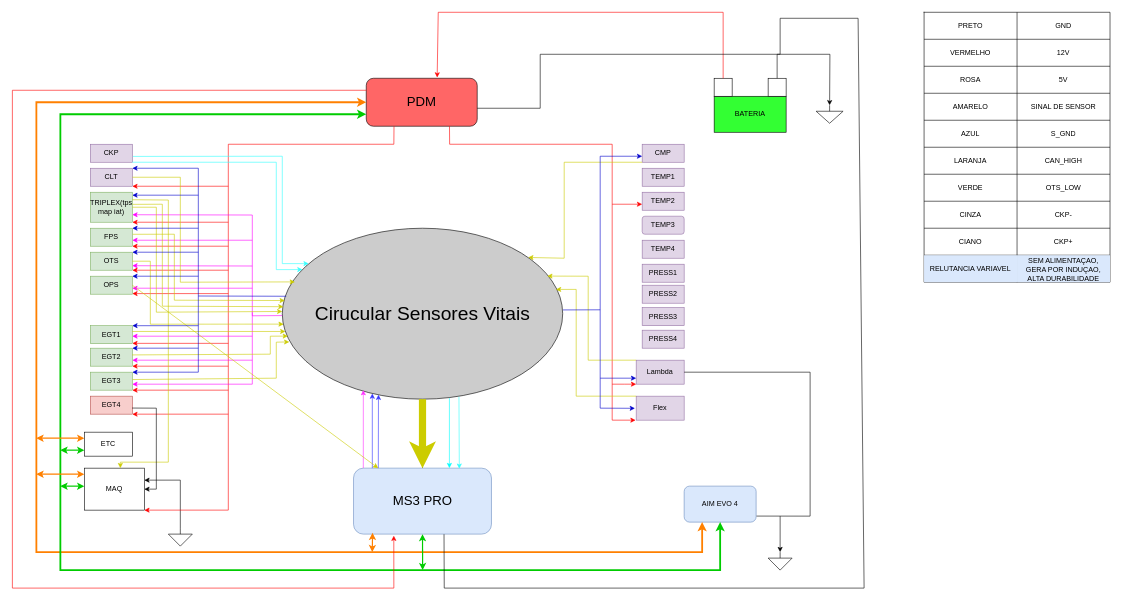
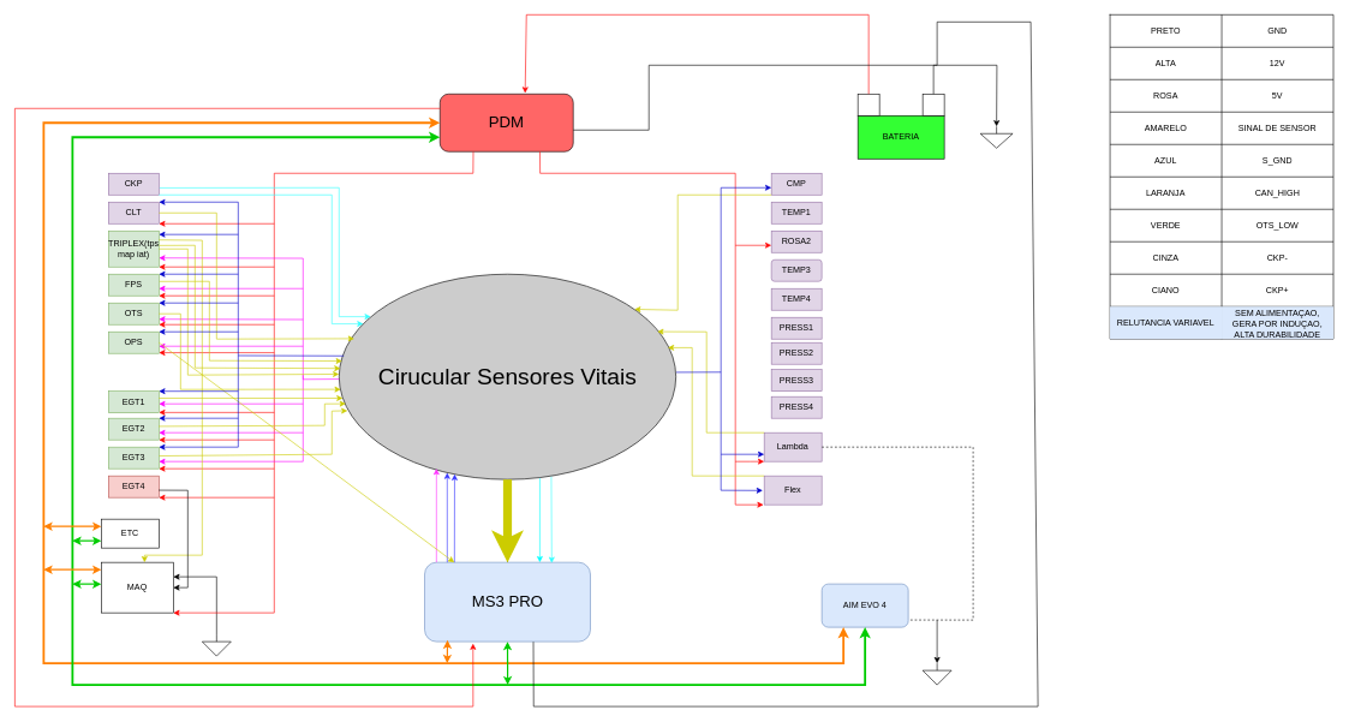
- <mxCell id="43" value="VERMELHO" style="shape=partialRectangle;html=1;whiteSpace=wrap;connectable=0;strokeColor=inherit;overflow=hidden;fillColor=none;top=0;left=0;bottom=0;right=0;pointerEvents=1;" parent="42" vertex="1"><mxGeometry width="155" height="45" as="geometry"><mxRectangle width="155" height="45" as="alternateBounds" /></mxGeometry></mxCell>
+ <mxCell id="43" value="ALTA" style="shape=partialRectangle;html=1;whiteSpace=wrap;connectable=0;strokeColor=inherit;overflow=hidden;fillColor=none;top=0;left=0;bottom=0;right=0;pointerEvents=1;" parent="42" vertex="1"><mxGeometry width="155" height="45" as="geometry"><mxRectangle width="155" height="45" as="alternateBounds" /></mxGeometry></mxCell>
- <mxCell id="140" value="TEMP2" style="rounded=0;whiteSpace=wrap;html=1;fillColor=#e1d5e7;strokeColor=#9673a6;" vertex="1" parent="1"><mxGeometry x="1070" y="320" width="70" height="30" as="geometry" /></mxCell>
+ <mxCell id="140" value="ROSA2" style="rounded=0;whiteSpace=wrap;html=1;fillColor=#e1d5e7;strokeColor=#9673a6;" vertex="1" parent="1"><mxGeometry x="1070" y="320" width="70" height="30" as="geometry" /></mxCell>
- <mxCell id="30" value="" style="endArrow=none;html=1;rounded=0;exitX=1;exitY=0.5;exitDx=0;exitDy=0;entryX=1.005;entryY=0.832;entryDx=0;entryDy=0;entryPerimeter=0;" parent="1" source="21" target="9" edge="1"><mxGeometry width="50" height="50" relative="1" as="geometry"><mxPoint x="670" y="650" as="sourcePoint" /><mxPoint x="720" y="600" as="targetPoint" /><Array as="points"><mxPoint x="1350" y="620" /><mxPoint x="1350" y="860" /></Array></mxGeometry></mxCell>
+ <mxCell id="30" value="" style="endArrow=none;html=1;rounded=0;exitX=1;exitY=0.5;exitDx=0;exitDy=0;entryX=1.005;entryY=0.832;entryDx=0;entryDy=0;entryPerimeter=0;dashed=1;" parent="1" source="21" target="9" edge="1"><mxGeometry width="50" height="50" relative="1" as="geometry"><mxPoint x="670" y="650" as="sourcePoint" /><mxPoint x="720" y="600" as="targetPoint" /><Array as="points"><mxPoint x="1350" y="620" /><mxPoint x="1350" y="860" /></Array></mxGeometry></mxCell>
